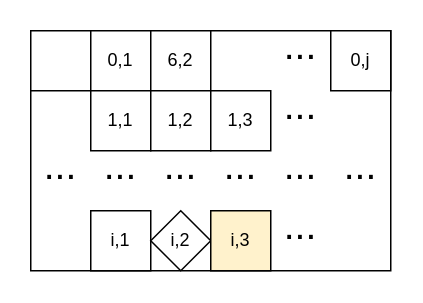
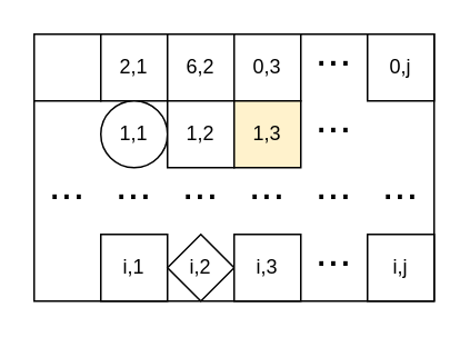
- <mxCell id="4" value="0,1" style="rounded=0;whiteSpace=wrap;html=1;" vertex="1" parent="1"><mxGeometry x="60" y="20" width="40" height="40" as="geometry" /></mxCell>
+ <mxCell id="4" value="2,1" style="rounded=0;whiteSpace=wrap;html=1;" vertex="1" parent="1"><mxGeometry x="60" y="20" width="40" height="40" as="geometry" /></mxCell>
+ <mxCell id="6" value="0,3" style="rounded=0;whiteSpace=wrap;html=1;" vertex="1" parent="1"><mxGeometry x="140" y="20" width="40" height="40" as="geometry" /></mxCell>
- <mxCell id="8" value="1,1" style="rounded=0;whiteSpace=wrap;html=1;" vertex="1" parent="1"><mxGeometry x="60" y="60" width="40" height="40" as="geometry" /></mxCell>
+ <mxCell id="8" value="1,1" style="ellipse;whiteSpace=wrap;html=1;" vertex="1" parent="1"><mxGeometry x="60" y="60" width="40" height="40" as="geometry" /></mxCell>
- <mxCell id="10" value="1,3" style="rounded=0;whiteSpace=wrap;html=1;" vertex="1" parent="1"><mxGeometry x="140" y="60" width="40" height="40" as="geometry" /></mxCell>
+ <mxCell id="10" value="1,3" style="rounded=0;whiteSpace=wrap;html=1;fillColor=#fff2cc;" vertex="1" parent="1"><mxGeometry x="140" y="60" width="40" height="40" as="geometry" /></mxCell>
- <mxCell id="13" value="i,3" style="rounded=0;whiteSpace=wrap;html=1;fillColor=#fff2cc;" vertex="1" parent="1"><mxGeometry x="140" y="140" width="40" height="40" as="geometry" /></mxCell>
+ <mxCell id="13" value="i,3" style="rounded=0;whiteSpace=wrap;html=1;" vertex="1" parent="1"><mxGeometry x="140" y="140" width="40" height="40" as="geometry" /></mxCell>
+ <mxCell id="14" value="i,j" style="rounded=0;whiteSpace=wrap;html=1;" vertex="1" parent="1"><mxGeometry x="220" y="140" width="40" height="40" as="geometry" /></mxCell>
